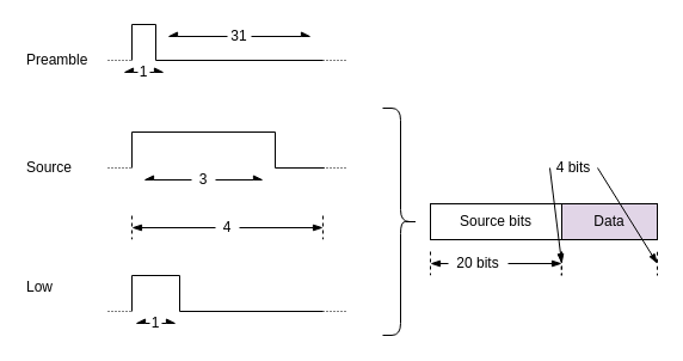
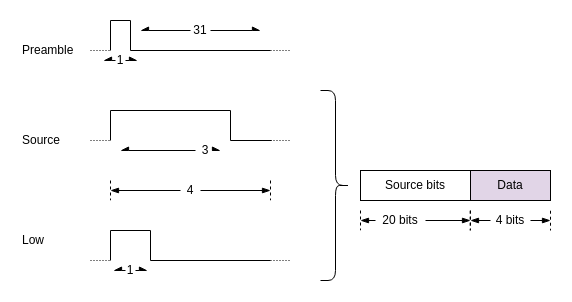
- <mxCell id="41" value="4 bits" style="text;html=1;strokeColor=none;fillColor=none;align=center;verticalAlign=middle;whiteSpace=wrap;rounded=0;" vertex="1" parent="1"><mxGeometry x="460" y="130" width="40" height="20" as="geometry" /></mxCell>
+ <mxCell id="41" value="4 bits" style="text;html=1;strokeColor=none;fillColor=none;align=center;verticalAlign=middle;whiteSpace=wrap;rounded=0;" vertex="1" parent="1"><mxGeometry x="490" y="210" width="40" height="20" as="geometry" /></mxCell>
- <mxCell id="10" value="3" style="text;html=1;strokeColor=none;fillColor=none;align=center;verticalAlign=middle;whiteSpace=wrap;rounded=0;" vertex="1" parent="1"><mxGeometry x="160" y="140" width="20" height="20" as="geometry" /></mxCell>
+ <mxCell id="10" value="3" style="text;html=1;strokeColor=none;fillColor=none;align=center;verticalAlign=middle;whiteSpace=wrap;rounded=0;" vertex="1" parent="1"><mxGeometry x="195" y="140" width="20" height="20" as="geometry" /></mxCell>
